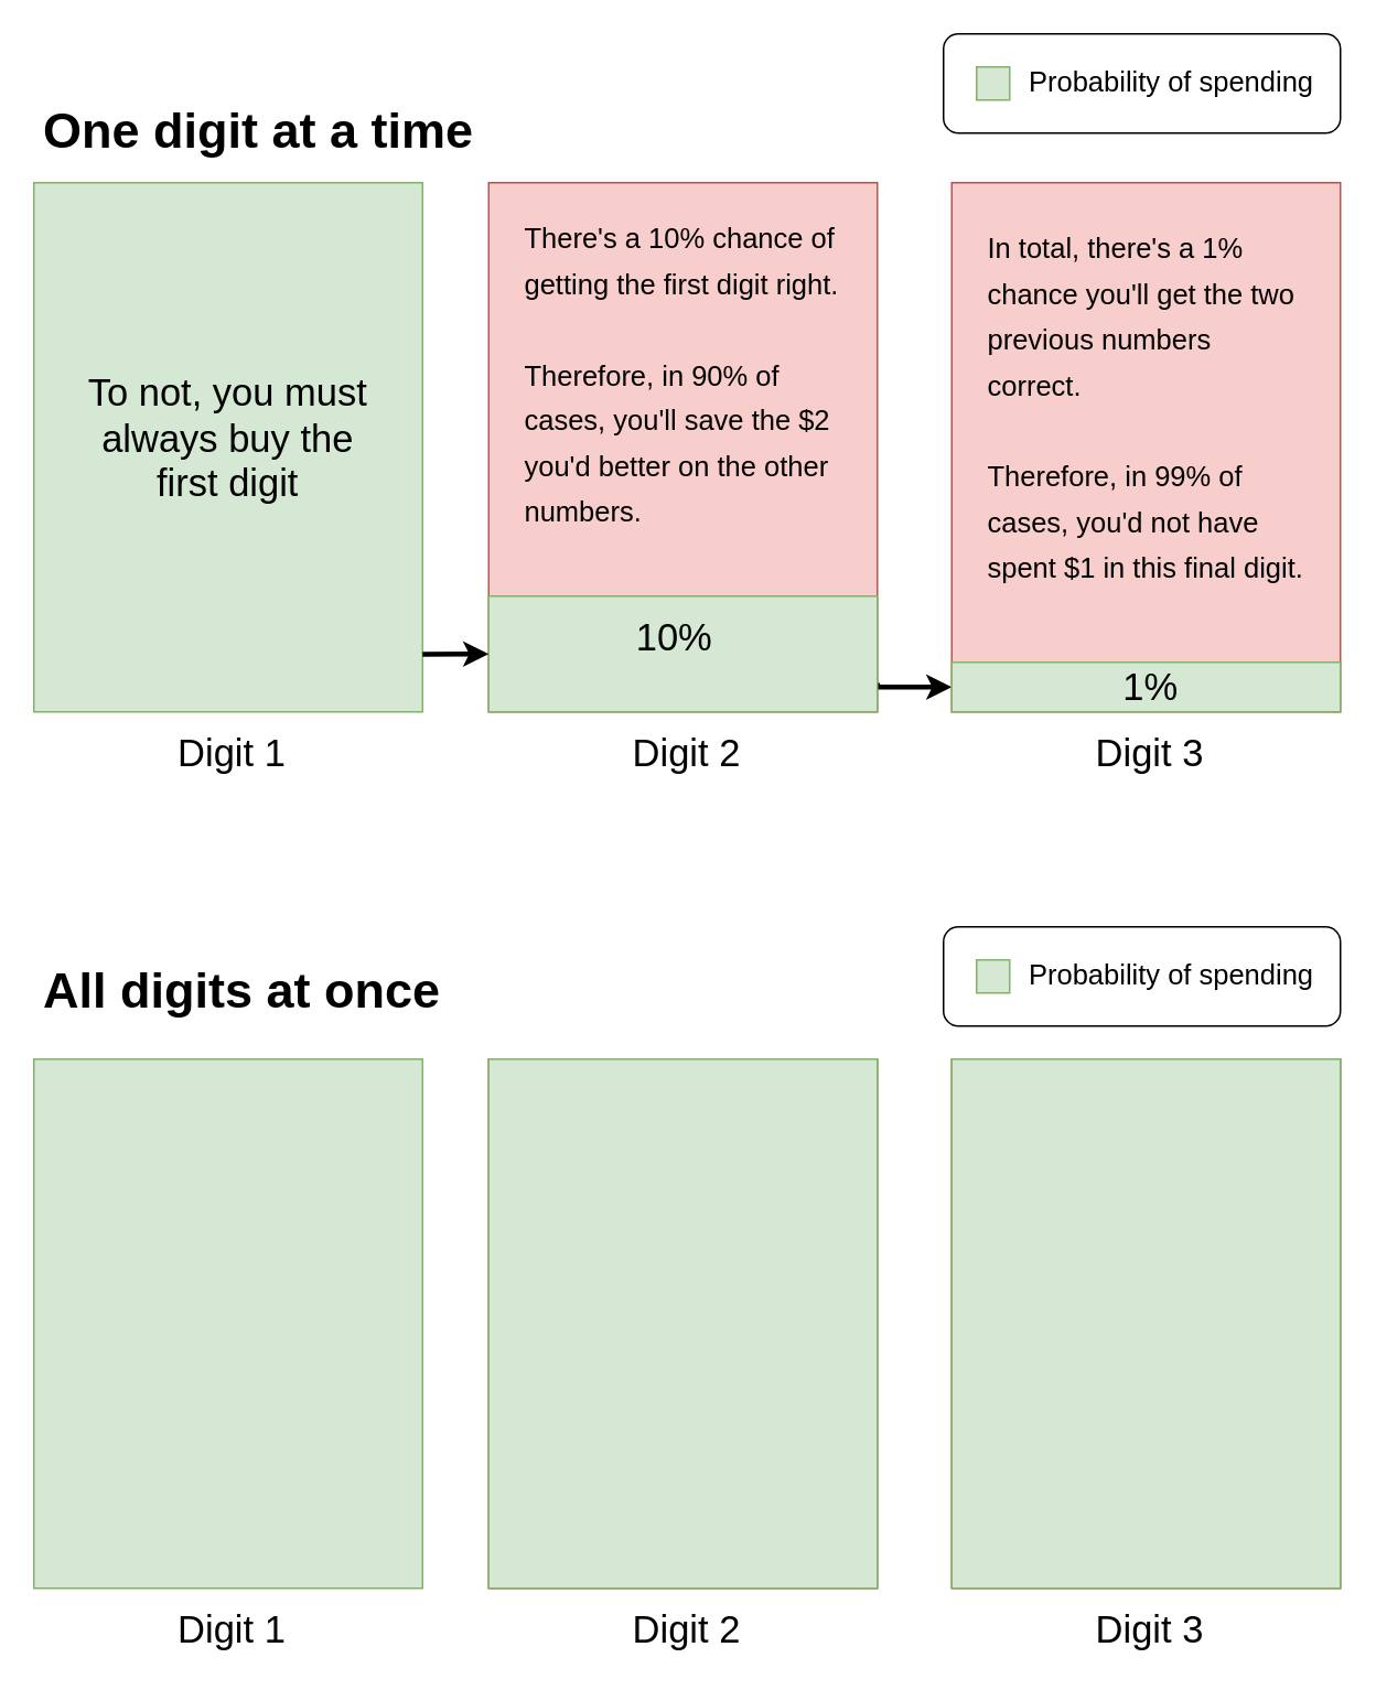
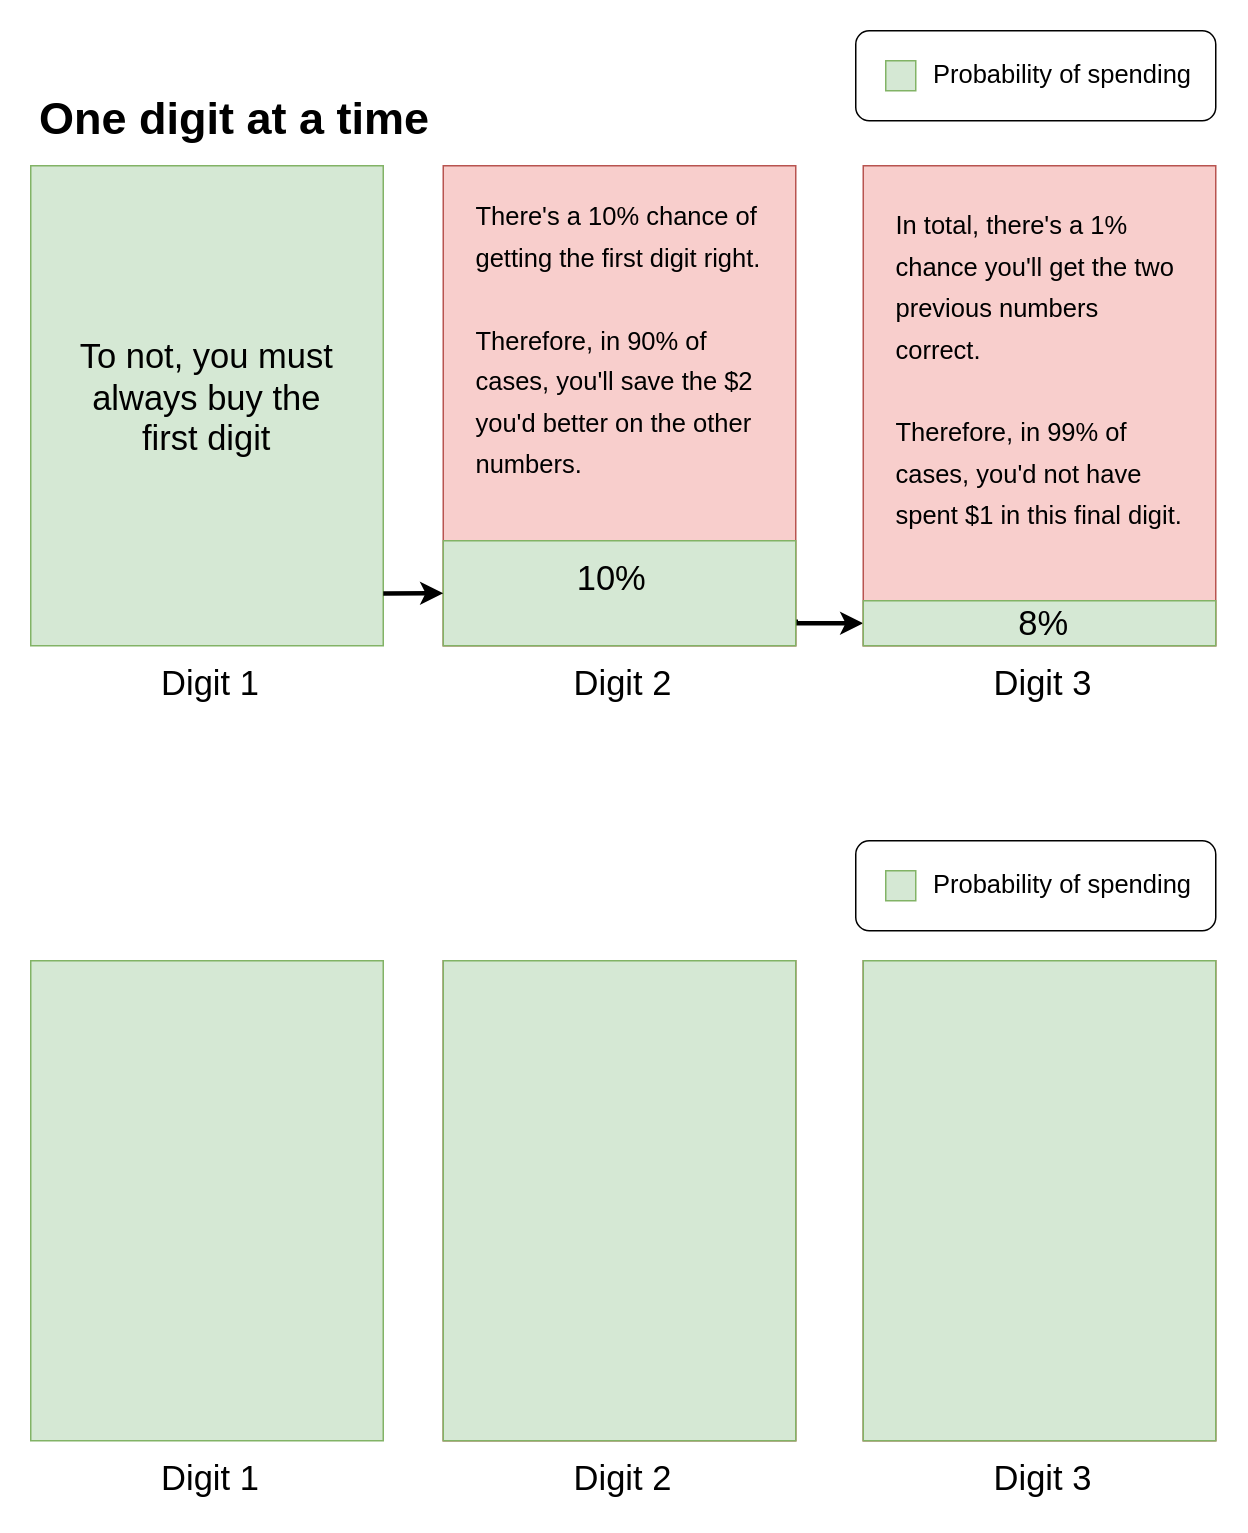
- <mxCell id="13" value="1%" style="text;html=1;strokeColor=none;fillColor=none;align=center;verticalAlign=middle;whiteSpace=wrap;rounded=0;fontSize=23;" vertex="1" parent="1"><mxGeometry x="588.75" y="400" width="212.5" height="30" as="geometry" /></mxCell>
+ <mxCell id="13" value="8%" style="text;html=1;strokeColor=none;fillColor=none;align=center;verticalAlign=middle;whiteSpace=wrap;rounded=0;fontSize=23;" vertex="1" parent="1"><mxGeometry x="588.75" y="400" width="212.5" height="30" as="geometry" /></mxCell>
- <mxCell id="29" value="All digits at once" style="text;strokeColor=none;fillColor=none;align=left;verticalAlign=middle;spacingLeft=4;spacingRight=4;overflow=hidden;points=[[0,0.5],[1,0.5]];portConstraint=eastwest;rotatable=0;fontSize=30;fontStyle=1" vertex="1" parent="1"><mxGeometry x="20" y="570" width="335" height="50" as="geometry" /></mxCell>
